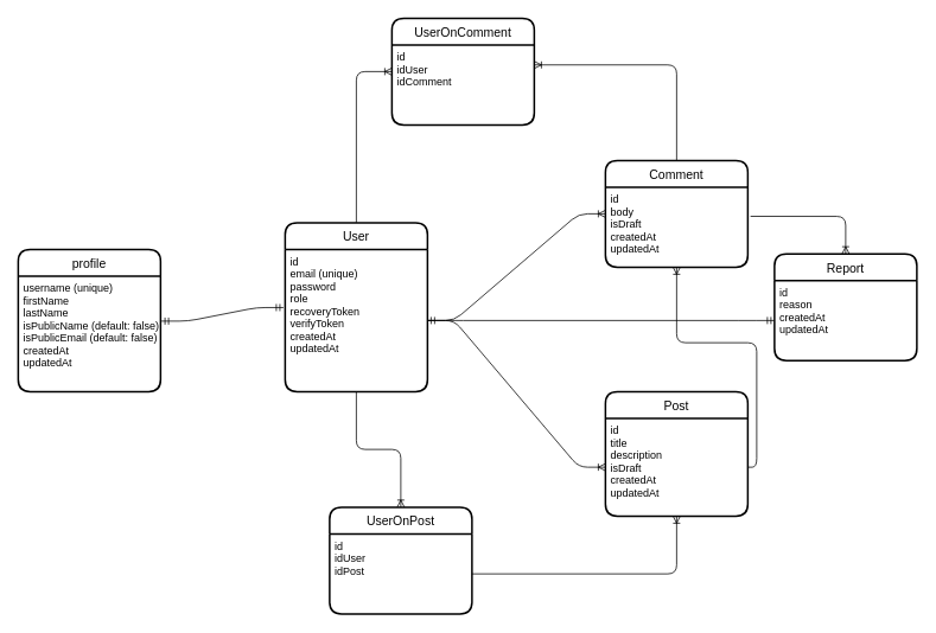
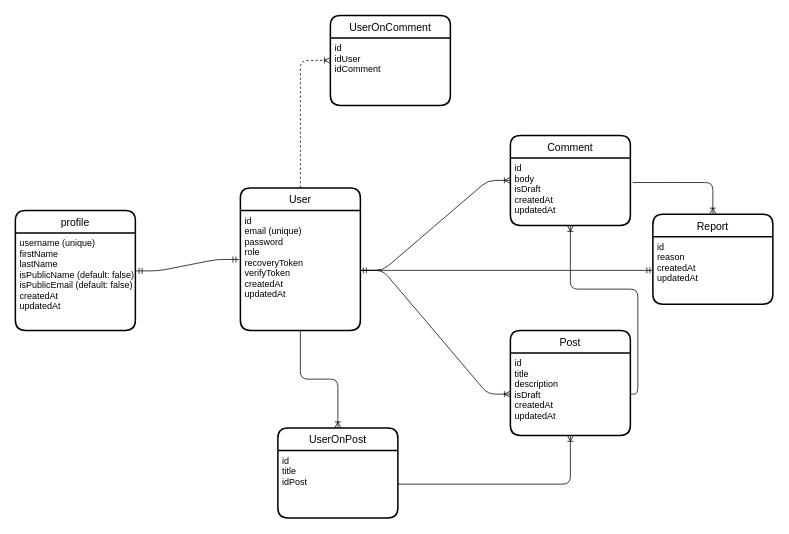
- <mxCell id="20" value="" style="edgeStyle=orthogonalEdgeStyle;fontSize=12;html=1;endArrow=ERoneToMany;sketch=0;entryX=1;entryY=0.25;entryDx=0;entryDy=0;exitX=0.5;exitY=0;exitDx=0;exitDy=0;" parent="1" source="8" target="13" edge="1"><mxGeometry width="100" height="100" relative="1" as="geometry"><mxPoint x="320" y="180" as="sourcePoint" /><mxPoint x="420" y="80" as="targetPoint" /></mxGeometry></mxCell>
- <mxCell id="19" value="" style="edgeStyle=orthogonalEdgeStyle;fontSize=12;html=1;endArrow=ERoneToMany;sketch=0;entryX=0;entryY=0.5;entryDx=0;entryDy=0;exitX=0.5;exitY=0;exitDx=0;exitDy=0;" parent="1" source="2" target="12" edge="1"><mxGeometry width="100" height="100" relative="1" as="geometry"><mxPoint x="310" y="170" as="sourcePoint" /><mxPoint x="410" y="70" as="targetPoint" /></mxGeometry></mxCell>
+ <mxCell id="19" value="" style="edgeStyle=orthogonalEdgeStyle;fontSize=12;html=1;endArrow=ERoneToMany;sketch=0;entryX=0;entryY=0.5;entryDx=0;entryDy=0;exitX=0.5;exitY=0;exitDx=0;exitDy=0;dashed=1;" parent="1" source="2" target="12" edge="1"><mxGeometry width="100" height="100" relative="1" as="geometry"><mxPoint x="310" y="170" as="sourcePoint" /><mxPoint x="410" y="70" as="targetPoint" /></mxGeometry></mxCell>
- <mxCell id="11" value="id&#10;idUser&#10;idPost" style="align=left;strokeColor=none;fillColor=none;spacingLeft=4;fontSize=12;verticalAlign=top;resizable=0;rotatable=0;part=1;" parent="10" vertex="1"><mxGeometry y="30" width="160" height="90" as="geometry" /></mxCell>
+ <mxCell id="11" value="id&#10;title&#10;idPost" style="align=left;strokeColor=none;fillColor=none;spacingLeft=4;fontSize=12;verticalAlign=top;resizable=0;rotatable=0;part=1;" parent="10" vertex="1"><mxGeometry y="30" width="160" height="90" as="geometry" /></mxCell>
